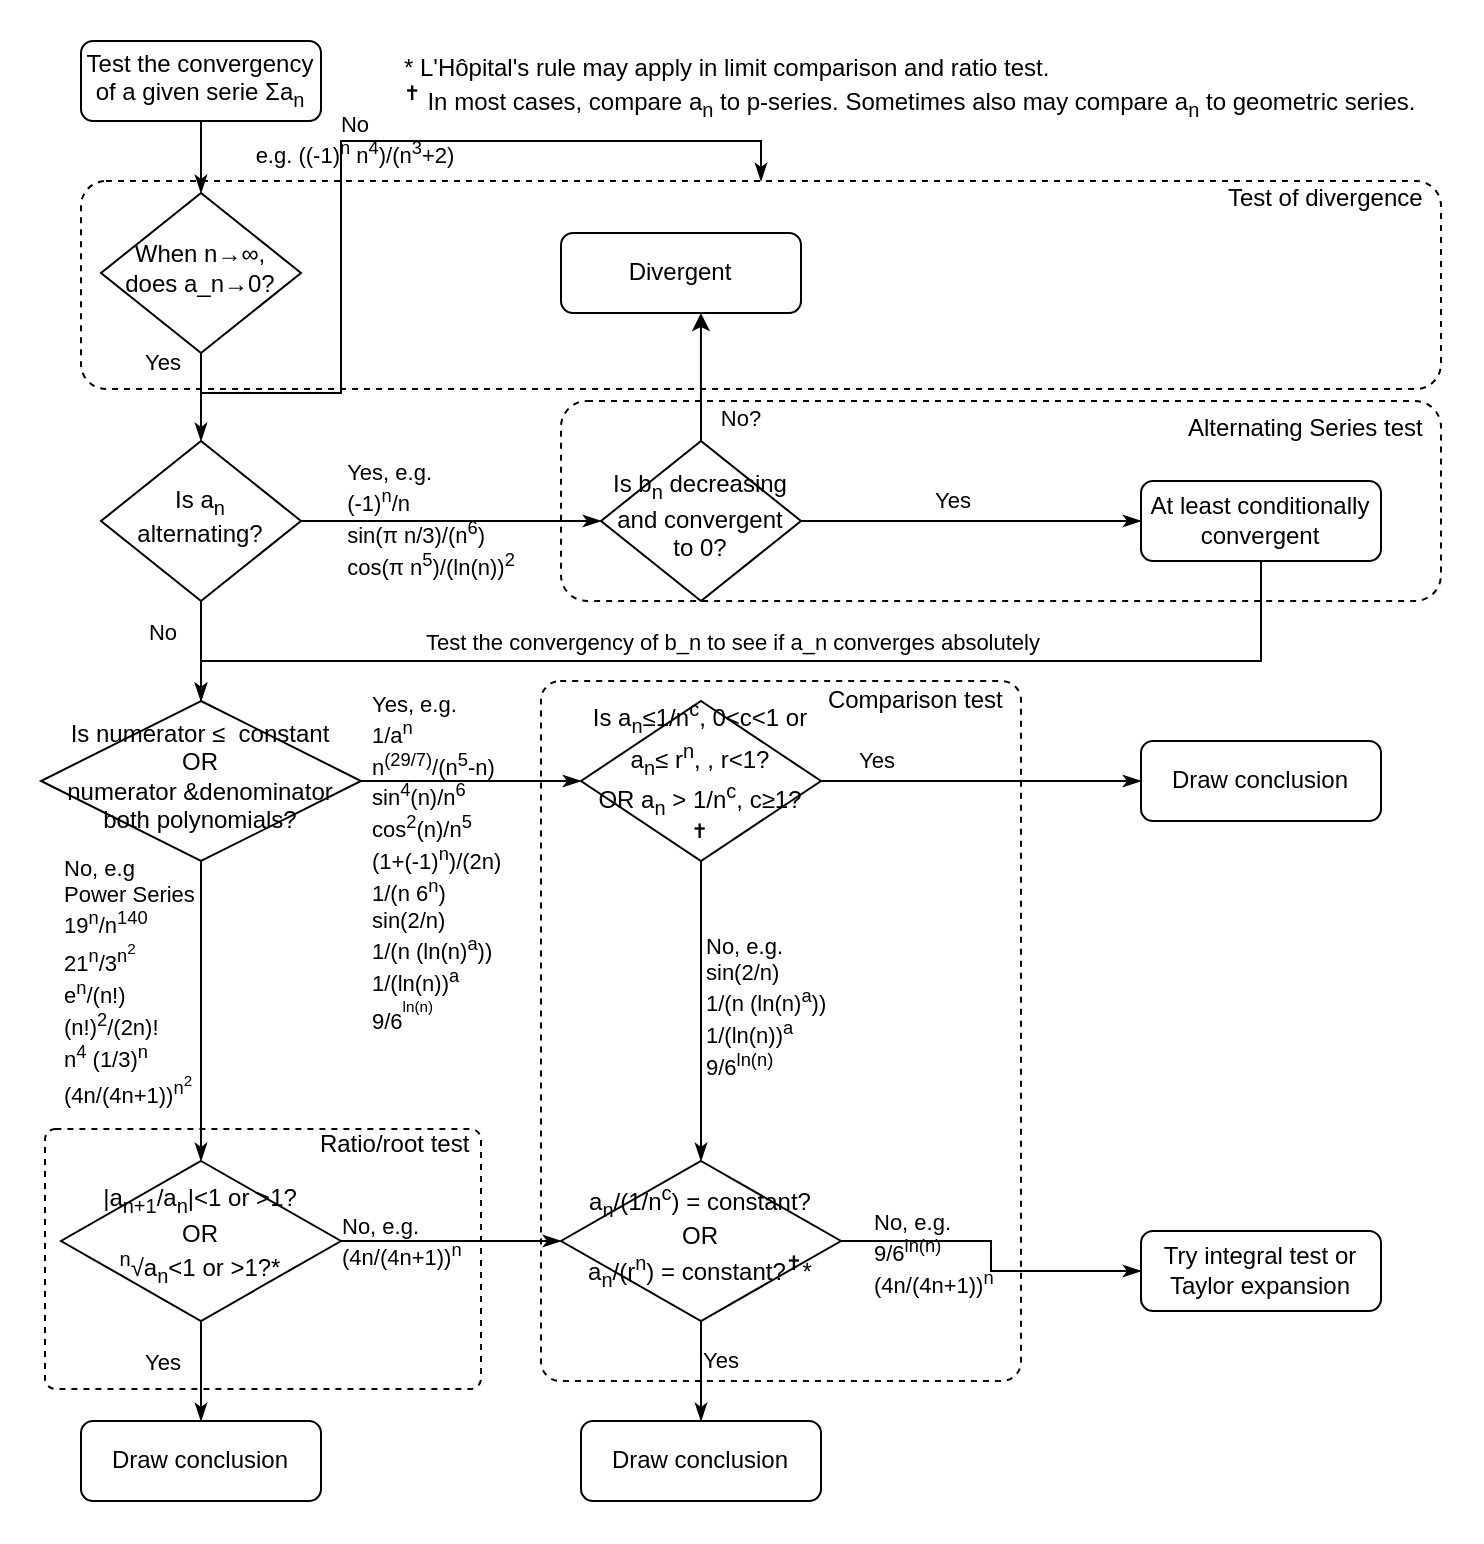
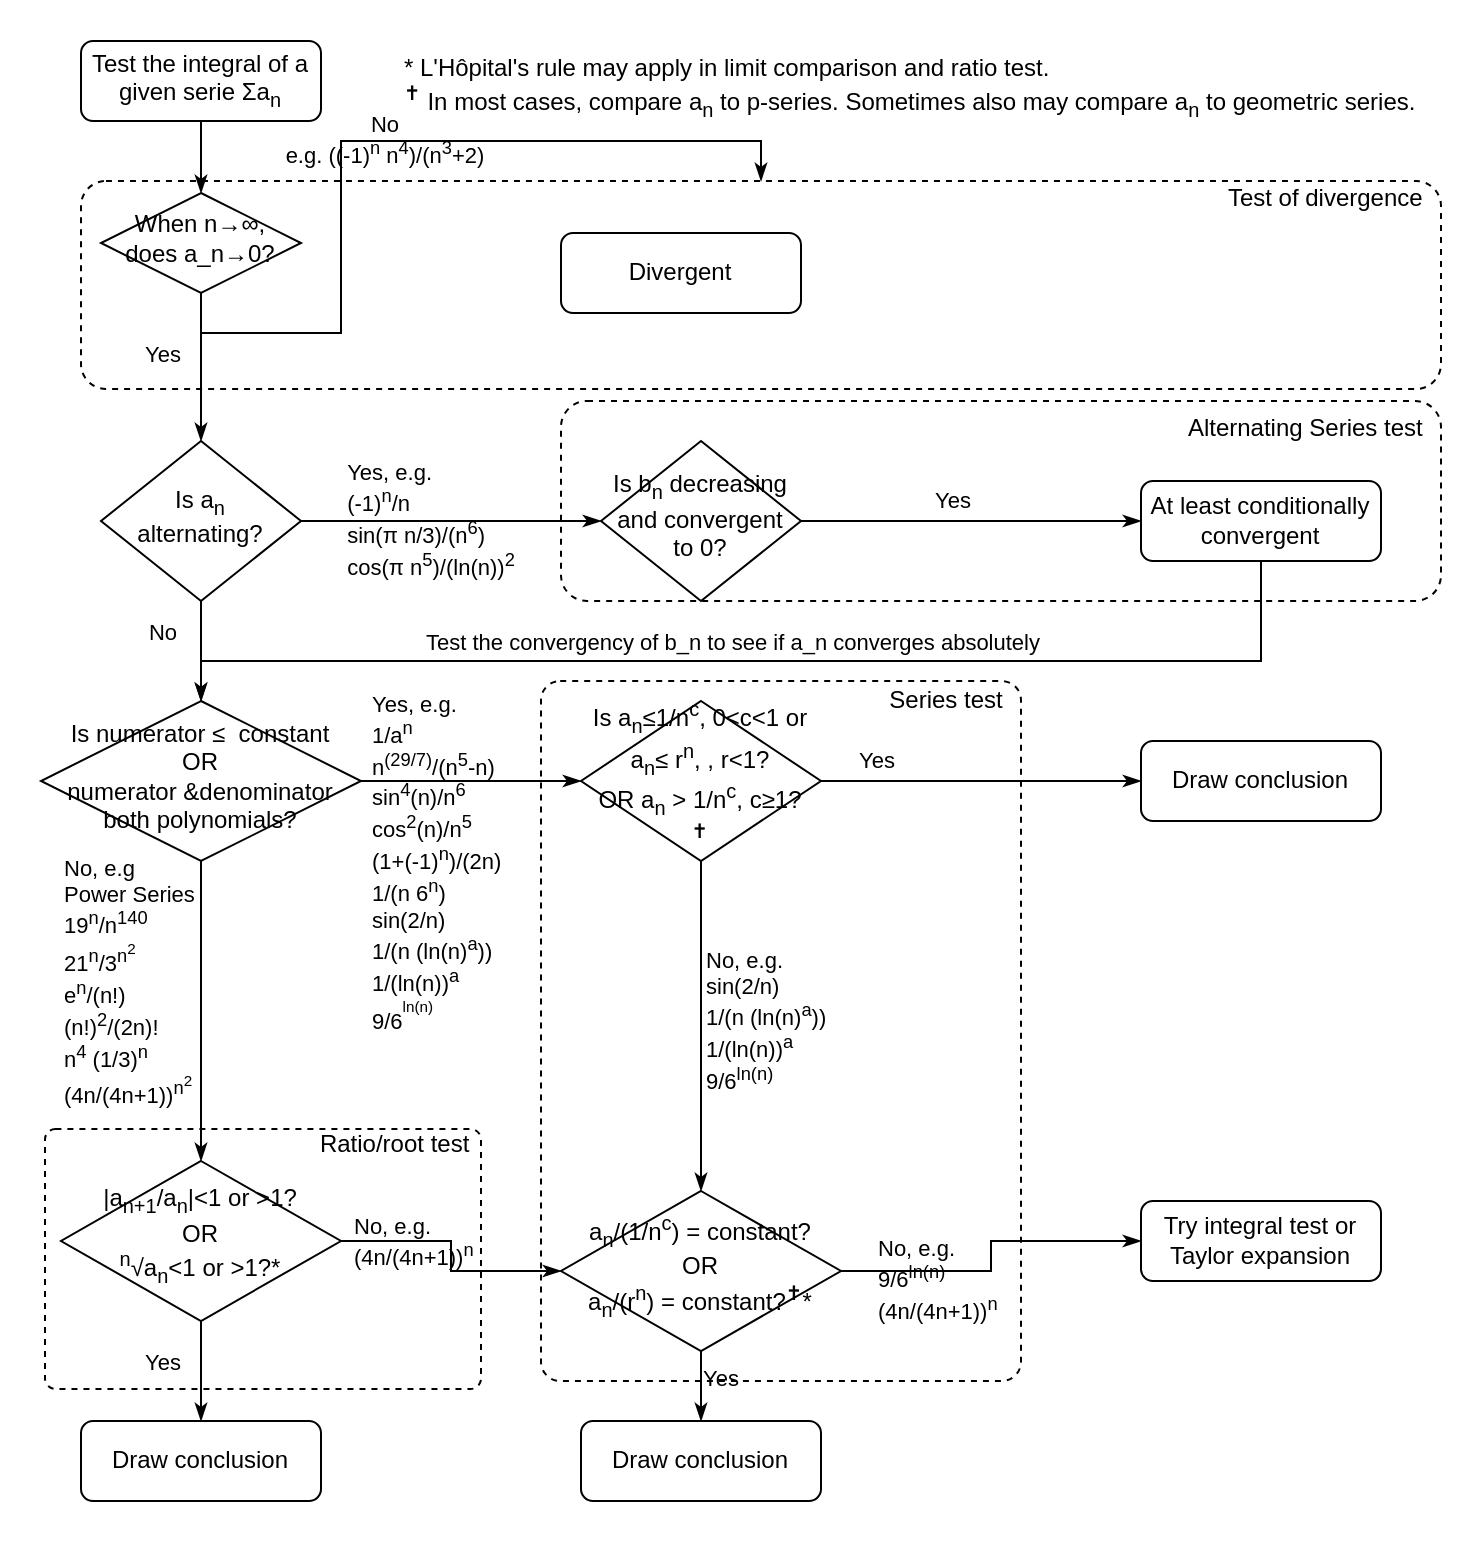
- <mxCell id="7" value="Test the convergency of a given serie Σa&lt;sub&gt;n&lt;/sub&gt;" style="rounded=1;whiteSpace=wrap;html=1;fontSize=12;glass=0;strokeWidth=1;shadow=0;labelBackgroundColor=none;" parent="1" vertex="1"><mxGeometry x="40" y="20" width="120" height="40" as="geometry" /></mxCell>
+ <mxCell id="7" value="Test the integral of a given serie Σa&lt;sub&gt;n&lt;/sub&gt;" style="rounded=1;whiteSpace=wrap;html=1;fontSize=12;glass=0;strokeWidth=1;shadow=0;labelBackgroundColor=none;" parent="1" vertex="1"><mxGeometry x="40" y="20" width="120" height="40" as="geometry" /></mxCell>
- <mxCell id="11" value="When n→∞, does a_n→0?" style="rhombus;whiteSpace=wrap;html=1;shadow=0;fontFamily=Helvetica;fontSize=12;align=center;strokeWidth=1;spacing=6;spacingTop=-4;labelBackgroundColor=none;" parent="1" vertex="1"><mxGeometry x="50" y="96" width="100" height="80" as="geometry" /></mxCell>
+ <mxCell id="11" value="When n→∞, does a_n→0?" style="rhombus;whiteSpace=wrap;html=1;shadow=0;fontFamily=Helvetica;fontSize=12;align=center;strokeWidth=1;spacing=6;spacingTop=-4;labelBackgroundColor=none;" parent="1" vertex="1"><mxGeometry x="50" y="96" width="100" height="50" as="geometry" /></mxCell>
- <mxCell id="22" style="edgeStyle=orthogonalEdgeStyle;rounded=0;orthogonalLoop=1;jettySize=auto;html=1;exitX=0.5;exitY=0;exitDx=0;exitDy=0;entryX=0.583;entryY=1;entryDx=0;entryDy=0;entryPerimeter=0;labelBackgroundColor=none;" edge="1" parent="1" source="24" target="12"><mxGeometry relative="1" as="geometry"><mxPoint x="350" y="400" as="targetPoint" /></mxGeometry></mxCell>
- <mxCell id="23" value="No?" style="edgeLabel;html=1;align=center;verticalAlign=middle;resizable=0;points=[];labelBackgroundColor=none;" vertex="1" connectable="0" parent="22"><mxGeometry x="-0.367" y="-2" relative="1" as="geometry"><mxPoint x="18" y="9" as="offset" /></mxGeometry></mxCell>
- <mxCell id="2" value="&lt;div align=&quot;right&quot;&gt;&lt;br&gt;&lt;/div&gt;&lt;div align=&quot;right&quot;&gt;&lt;br&gt;&lt;/div&gt;&lt;div align=&quot;right&quot;&gt;Comparison test &amp;nbsp; &lt;br&gt;&lt;/div&gt;&lt;div align=&quot;right&quot;&gt;&lt;br&gt;&lt;/div&gt;&lt;div align=&quot;right&quot;&gt;&lt;br&gt;&lt;/div&gt;&lt;div align=&quot;right&quot;&gt;&lt;br&gt;&lt;/div&gt;&lt;div align=&quot;right&quot;&gt;&lt;br&gt;&lt;/div&gt;&lt;div align=&quot;right&quot;&gt;&lt;br&gt;&lt;/div&gt;&lt;div align=&quot;right&quot;&gt;&lt;br&gt;&lt;/div&gt;&lt;div align=&quot;right&quot;&gt;&lt;br&gt;&lt;/div&gt;&lt;div align=&quot;right&quot;&gt;&lt;br&gt;&lt;/div&gt;&lt;div align=&quot;right&quot;&gt;&lt;br&gt;&lt;/div&gt;&lt;div align=&quot;right&quot;&gt;&lt;br&gt;&lt;/div&gt;&lt;div align=&quot;right&quot;&gt;&lt;br&gt;&lt;/div&gt;&lt;div align=&quot;right&quot;&gt;&lt;br&gt;&lt;/div&gt;&lt;div align=&quot;right&quot;&gt;&lt;br&gt;&lt;/div&gt;&lt;div align=&quot;right&quot;&gt;&amp;nbsp;&amp;nbsp; &lt;br&gt;&lt;/div&gt;&lt;div align=&quot;right&quot;&gt;&lt;br&gt;&lt;/div&gt;&lt;div align=&quot;right&quot;&gt;&lt;br&gt;&lt;/div&gt;&lt;div align=&quot;right&quot;&gt;&lt;br&gt;&lt;/div&gt;&lt;div align=&quot;right&quot;&gt;&lt;br&gt;&lt;/div&gt;&lt;div align=&quot;right&quot;&gt;&lt;br&gt;&lt;/div&gt;&lt;div align=&quot;right&quot;&gt;&lt;br&gt;&lt;/div&gt;&lt;div align=&quot;right&quot;&gt;&lt;br&gt;&lt;/div&gt;&lt;div&gt;&lt;br&gt;&lt;/div&gt;&lt;div&gt;&lt;br&gt;&lt;/div&gt;&lt;div&gt;&lt;br&gt;&lt;/div&gt;&lt;div&gt;&lt;br&gt;&lt;/div&gt;" style="rounded=1;whiteSpace=wrap;html=1;dashed=1;fillColor=none;align=right;arcSize=4;labelBackgroundColor=none;" vertex="1" parent="1"><mxGeometry x="270" y="340" width="240" height="350" as="geometry" /></mxCell>
+ <mxCell id="2" value="&lt;div align=&quot;right&quot;&gt;&lt;br&gt;&lt;/div&gt;&lt;div align=&quot;right&quot;&gt;&lt;br&gt;&lt;/div&gt;&lt;div align=&quot;right&quot;&gt;Series test &amp;nbsp; &lt;br&gt;&lt;/div&gt;&lt;div align=&quot;right&quot;&gt;&lt;br&gt;&lt;/div&gt;&lt;div align=&quot;right&quot;&gt;&lt;br&gt;&lt;/div&gt;&lt;div align=&quot;right&quot;&gt;&lt;br&gt;&lt;/div&gt;&lt;div align=&quot;right&quot;&gt;&lt;br&gt;&lt;/div&gt;&lt;div align=&quot;right&quot;&gt;&lt;br&gt;&lt;/div&gt;&lt;div align=&quot;right&quot;&gt;&lt;br&gt;&lt;/div&gt;&lt;div align=&quot;right&quot;&gt;&lt;br&gt;&lt;/div&gt;&lt;div align=&quot;right&quot;&gt;&lt;br&gt;&lt;/div&gt;&lt;div align=&quot;right&quot;&gt;&lt;br&gt;&lt;/div&gt;&lt;div align=&quot;right&quot;&gt;&lt;br&gt;&lt;/div&gt;&lt;div align=&quot;right&quot;&gt;&lt;br&gt;&lt;/div&gt;&lt;div align=&quot;right&quot;&gt;&lt;br&gt;&lt;/div&gt;&lt;div align=&quot;right&quot;&gt;&lt;br&gt;&lt;/div&gt;&lt;div align=&quot;right&quot;&gt;&amp;nbsp;&amp;nbsp; &lt;br&gt;&lt;/div&gt;&lt;div align=&quot;right&quot;&gt;&lt;br&gt;&lt;/div&gt;&lt;div align=&quot;right&quot;&gt;&lt;br&gt;&lt;/div&gt;&lt;div align=&quot;right&quot;&gt;&lt;br&gt;&lt;/div&gt;&lt;div align=&quot;right&quot;&gt;&lt;br&gt;&lt;/div&gt;&lt;div align=&quot;right&quot;&gt;&lt;br&gt;&lt;/div&gt;&lt;div align=&quot;right&quot;&gt;&lt;br&gt;&lt;/div&gt;&lt;div align=&quot;right&quot;&gt;&lt;br&gt;&lt;/div&gt;&lt;div&gt;&lt;br&gt;&lt;/div&gt;&lt;div&gt;&lt;br&gt;&lt;/div&gt;&lt;div&gt;&lt;br&gt;&lt;/div&gt;&lt;div&gt;&lt;br&gt;&lt;/div&gt;" style="rounded=1;whiteSpace=wrap;html=1;dashed=1;fillColor=none;align=right;arcSize=4;labelBackgroundColor=none;" vertex="1" parent="1"><mxGeometry x="270" y="340" width="240" height="350" as="geometry" /></mxCell>
- <mxCell id="37" value="&lt;div&gt;a&lt;sub&gt;n&lt;/sub&gt;/(1/n&lt;sup&gt;c&lt;/sup&gt;) = constant?&lt;/div&gt;&lt;div&gt;OR&lt;br&gt;&lt;/div&gt;&lt;div&gt;a&lt;sub&gt;n&lt;/sub&gt;/(r&lt;sup&gt;n&lt;/sup&gt;) = constant?&lt;sup&gt;✝&lt;/sup&gt;*&lt;br&gt;&lt;/div&gt;" style="rhombus;whiteSpace=wrap;html=1;shadow=0;fontFamily=Helvetica;fontSize=12;align=center;strokeWidth=1;spacing=6;spacingTop=-4;labelBackgroundColor=none;" vertex="1" parent="1"><mxGeometry x="280" y="580" width="140" height="80" as="geometry" /></mxCell>
+ <mxCell id="37" value="&lt;div&gt;a&lt;sub&gt;n&lt;/sub&gt;/(1/n&lt;sup&gt;c&lt;/sup&gt;) = constant?&lt;/div&gt;&lt;div&gt;OR&lt;br&gt;&lt;/div&gt;&lt;div&gt;a&lt;sub&gt;n&lt;/sub&gt;/(r&lt;sup&gt;n&lt;/sup&gt;) = constant?&lt;sup&gt;✝&lt;/sup&gt;*&lt;br&gt;&lt;/div&gt;" style="rhombus;whiteSpace=wrap;html=1;shadow=0;fontFamily=Helvetica;fontSize=12;align=center;strokeWidth=1;spacing=6;spacingTop=-4;labelBackgroundColor=none;" vertex="1" parent="1"><mxGeometry x="280" y="595" width="140" height="80" as="geometry" /></mxCell>
- <mxCell id="43" value="Try integral test or Taylor expansion" style="rounded=1;whiteSpace=wrap;html=1;fontSize=12;glass=0;strokeWidth=1;shadow=0;labelBackgroundColor=none;" vertex="1" parent="1"><mxGeometry x="570" y="615" width="120" height="40" as="geometry" /></mxCell>
+ <mxCell id="43" value="Try integral test or Taylor expansion" style="rounded=1;whiteSpace=wrap;html=1;fontSize=12;glass=0;strokeWidth=1;shadow=0;labelBackgroundColor=none;" vertex="1" parent="1"><mxGeometry x="570" y="600" width="120" height="40" as="geometry" /></mxCell>
